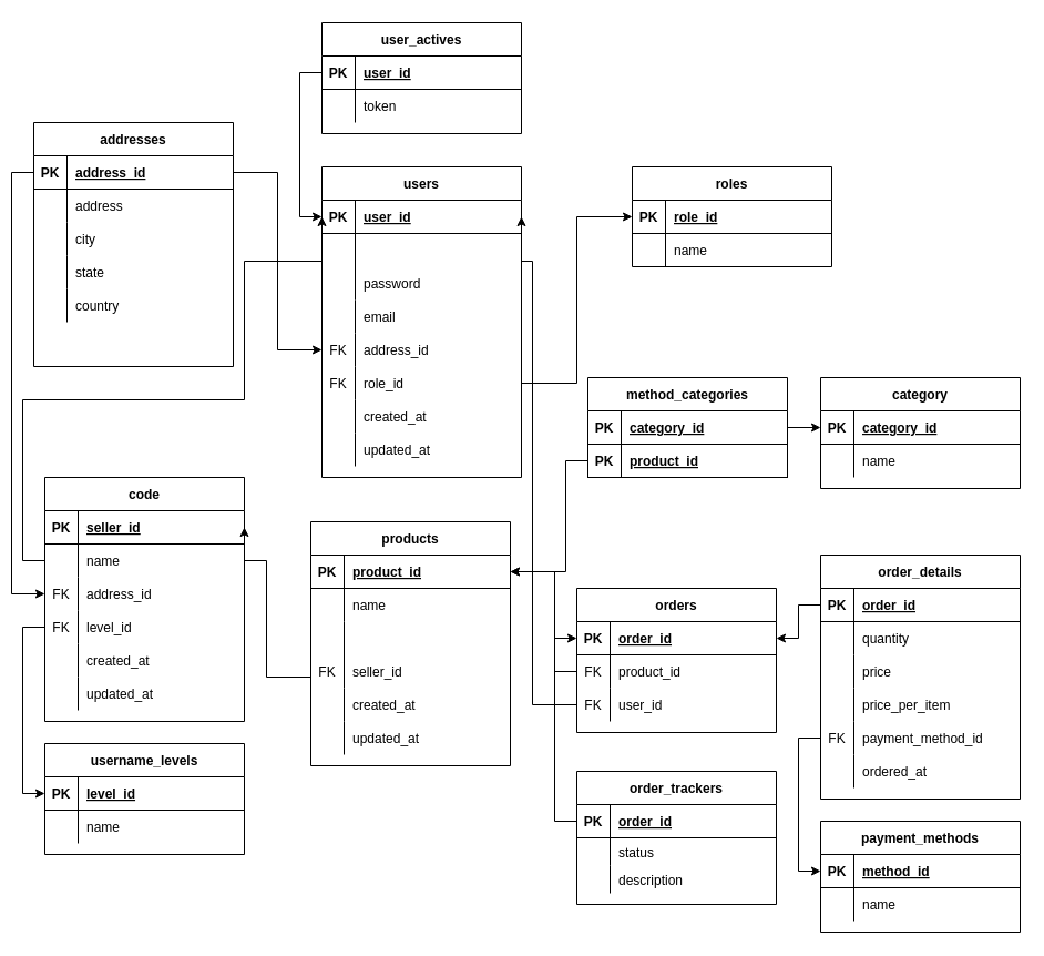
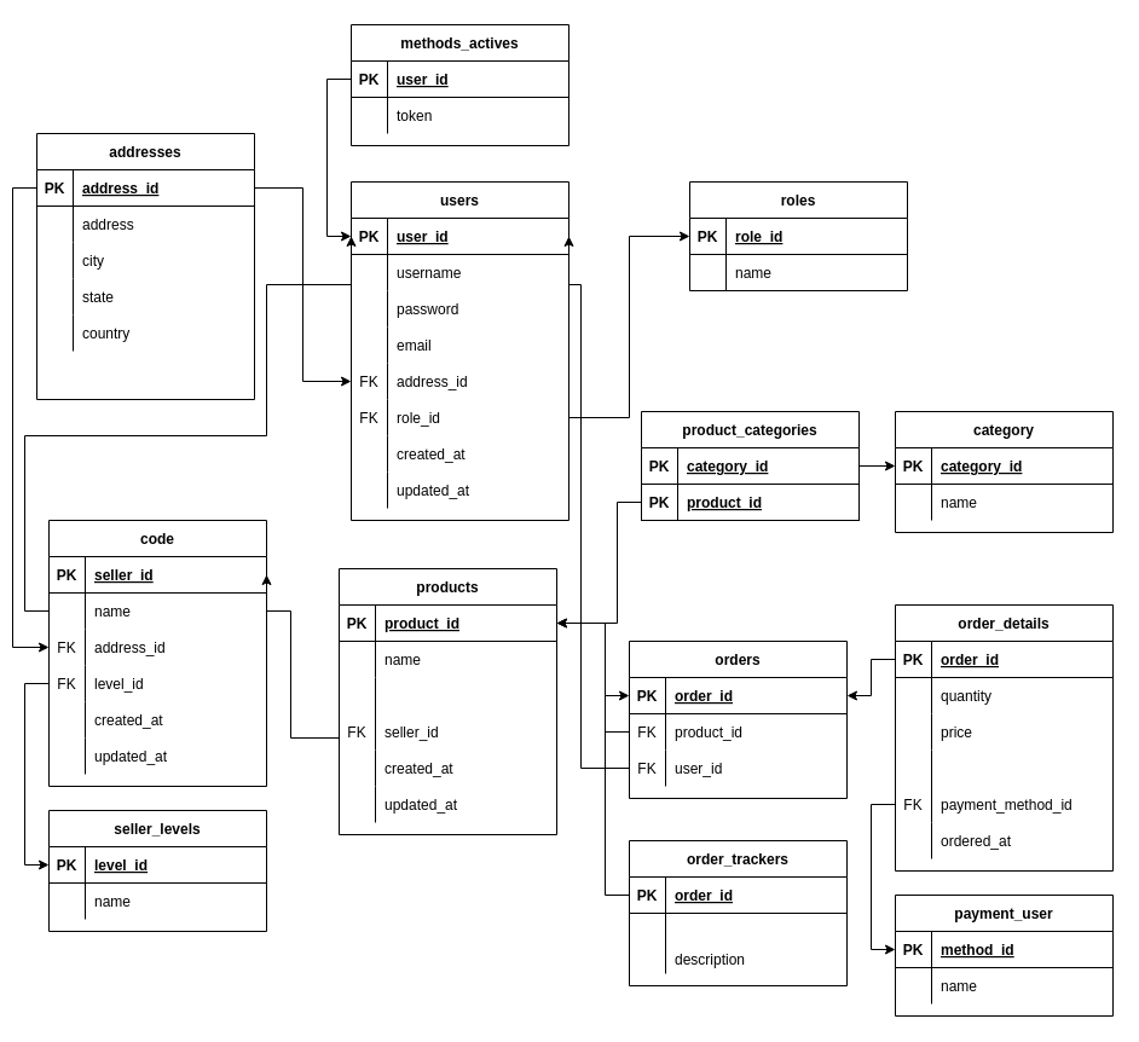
- <mxCell id="158" value="user_actives" style="shape=table;startSize=30;container=1;collapsible=1;childLayout=tableLayout;fixedRows=1;rowLines=0;fontStyle=1;align=center;resizeLast=1;" vertex="1" parent="1"><mxGeometry x="290" y="20" width="180" height="100" as="geometry" /></mxCell>
+ <mxCell id="158" value="methods_actives" style="shape=table;startSize=30;container=1;collapsible=1;childLayout=tableLayout;fixedRows=1;rowLines=0;fontStyle=1;align=center;resizeLast=1;" vertex="1" parent="1"><mxGeometry x="290" y="20" width="180" height="100" as="geometry" /></mxCell>
+ <mxCell id="15" value="username" style="shape=partialRectangle;connectable=0;fillColor=none;top=0;left=0;bottom=0;right=0;align=left;spacingLeft=6;overflow=hidden;" vertex="1" parent="13"><mxGeometry x="30" width="150" height="30" as="geometry"><mxRectangle width="150" height="30" as="alternateBounds" /></mxGeometry></mxCell>
- <mxCell id="107" value="method_categories" style="shape=table;startSize=30;container=1;collapsible=1;childLayout=tableLayout;fixedRows=1;rowLines=0;fontStyle=1;align=center;resizeLast=1;" vertex="1" parent="1"><mxGeometry x="530" y="340" width="180" height="90" as="geometry" /></mxCell>
+ <mxCell id="107" value="product_categories" style="shape=table;startSize=30;container=1;collapsible=1;childLayout=tableLayout;fixedRows=1;rowLines=0;fontStyle=1;align=center;resizeLast=1;" vertex="1" parent="1"><mxGeometry x="530" y="340" width="180" height="90" as="geometry" /></mxCell>
- <mxCell id="142" value="price_per_item" style="shape=partialRectangle;connectable=0;fillColor=none;top=0;left=0;bottom=0;right=0;align=left;spacingLeft=6;overflow=hidden;" vertex="1" parent="140"><mxGeometry x="30" width="150" height="30" as="geometry"><mxRectangle width="150" height="30" as="alternateBounds" /></mxGeometry></mxCell>
- <mxCell id="74" value="username_levels" style="shape=table;startSize=30;container=1;collapsible=1;childLayout=tableLayout;fixedRows=1;rowLines=0;fontStyle=1;align=center;resizeLast=1;" vertex="1" parent="1"><mxGeometry x="40" y="670" width="180" height="100" as="geometry" /></mxCell>
+ <mxCell id="74" value="seller_levels" style="shape=table;startSize=30;container=1;collapsible=1;childLayout=tableLayout;fixedRows=1;rowLines=0;fontStyle=1;align=center;resizeLast=1;" vertex="1" parent="1"><mxGeometry x="40" y="670" width="180" height="100" as="geometry" /></mxCell>
- <mxCell id="150" value="payment_methods" style="shape=table;startSize=30;container=1;collapsible=1;childLayout=tableLayout;fixedRows=1;rowLines=0;fontStyle=1;align=center;resizeLast=1;" vertex="1" parent="1"><mxGeometry x="740" y="740" width="180" height="100" as="geometry" /></mxCell>
+ <mxCell id="150" value="payment_user" style="shape=table;startSize=30;container=1;collapsible=1;childLayout=tableLayout;fixedRows=1;rowLines=0;fontStyle=1;align=center;resizeLast=1;" vertex="1" parent="1"><mxGeometry x="740" y="740" width="180" height="100" as="geometry" /></mxCell>
- <mxCell id="172" value="status" style="shape=partialRectangle;connectable=0;fillColor=none;top=0;left=0;bottom=0;right=0;align=left;spacingLeft=6;overflow=hidden;" vertex="1" parent="170"><mxGeometry x="30" width="150" height="25" as="geometry"><mxRectangle width="150" height="25" as="alternateBounds" /></mxGeometry></mxCell>
